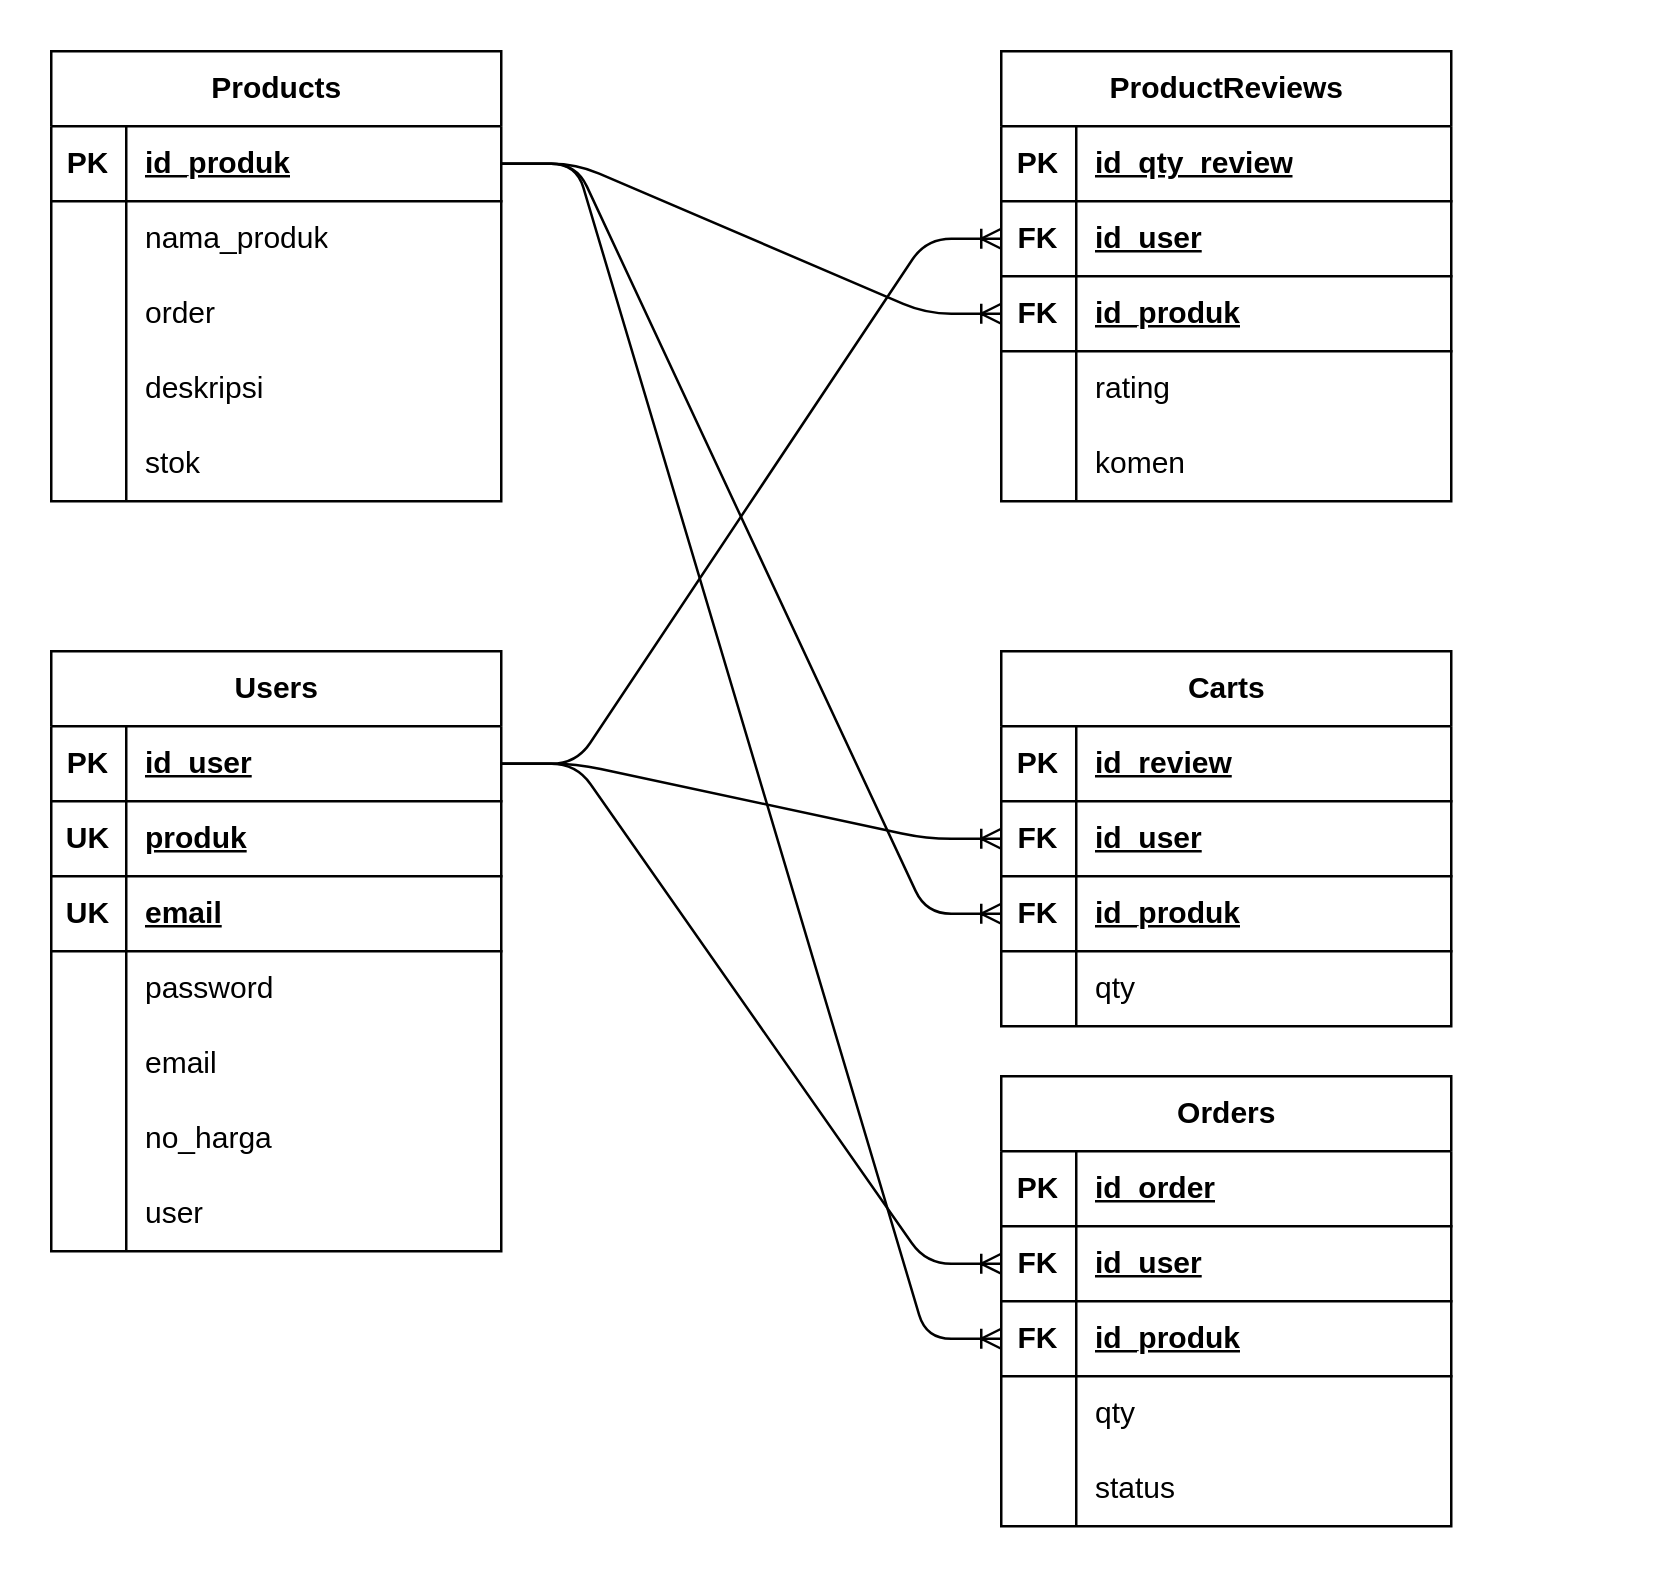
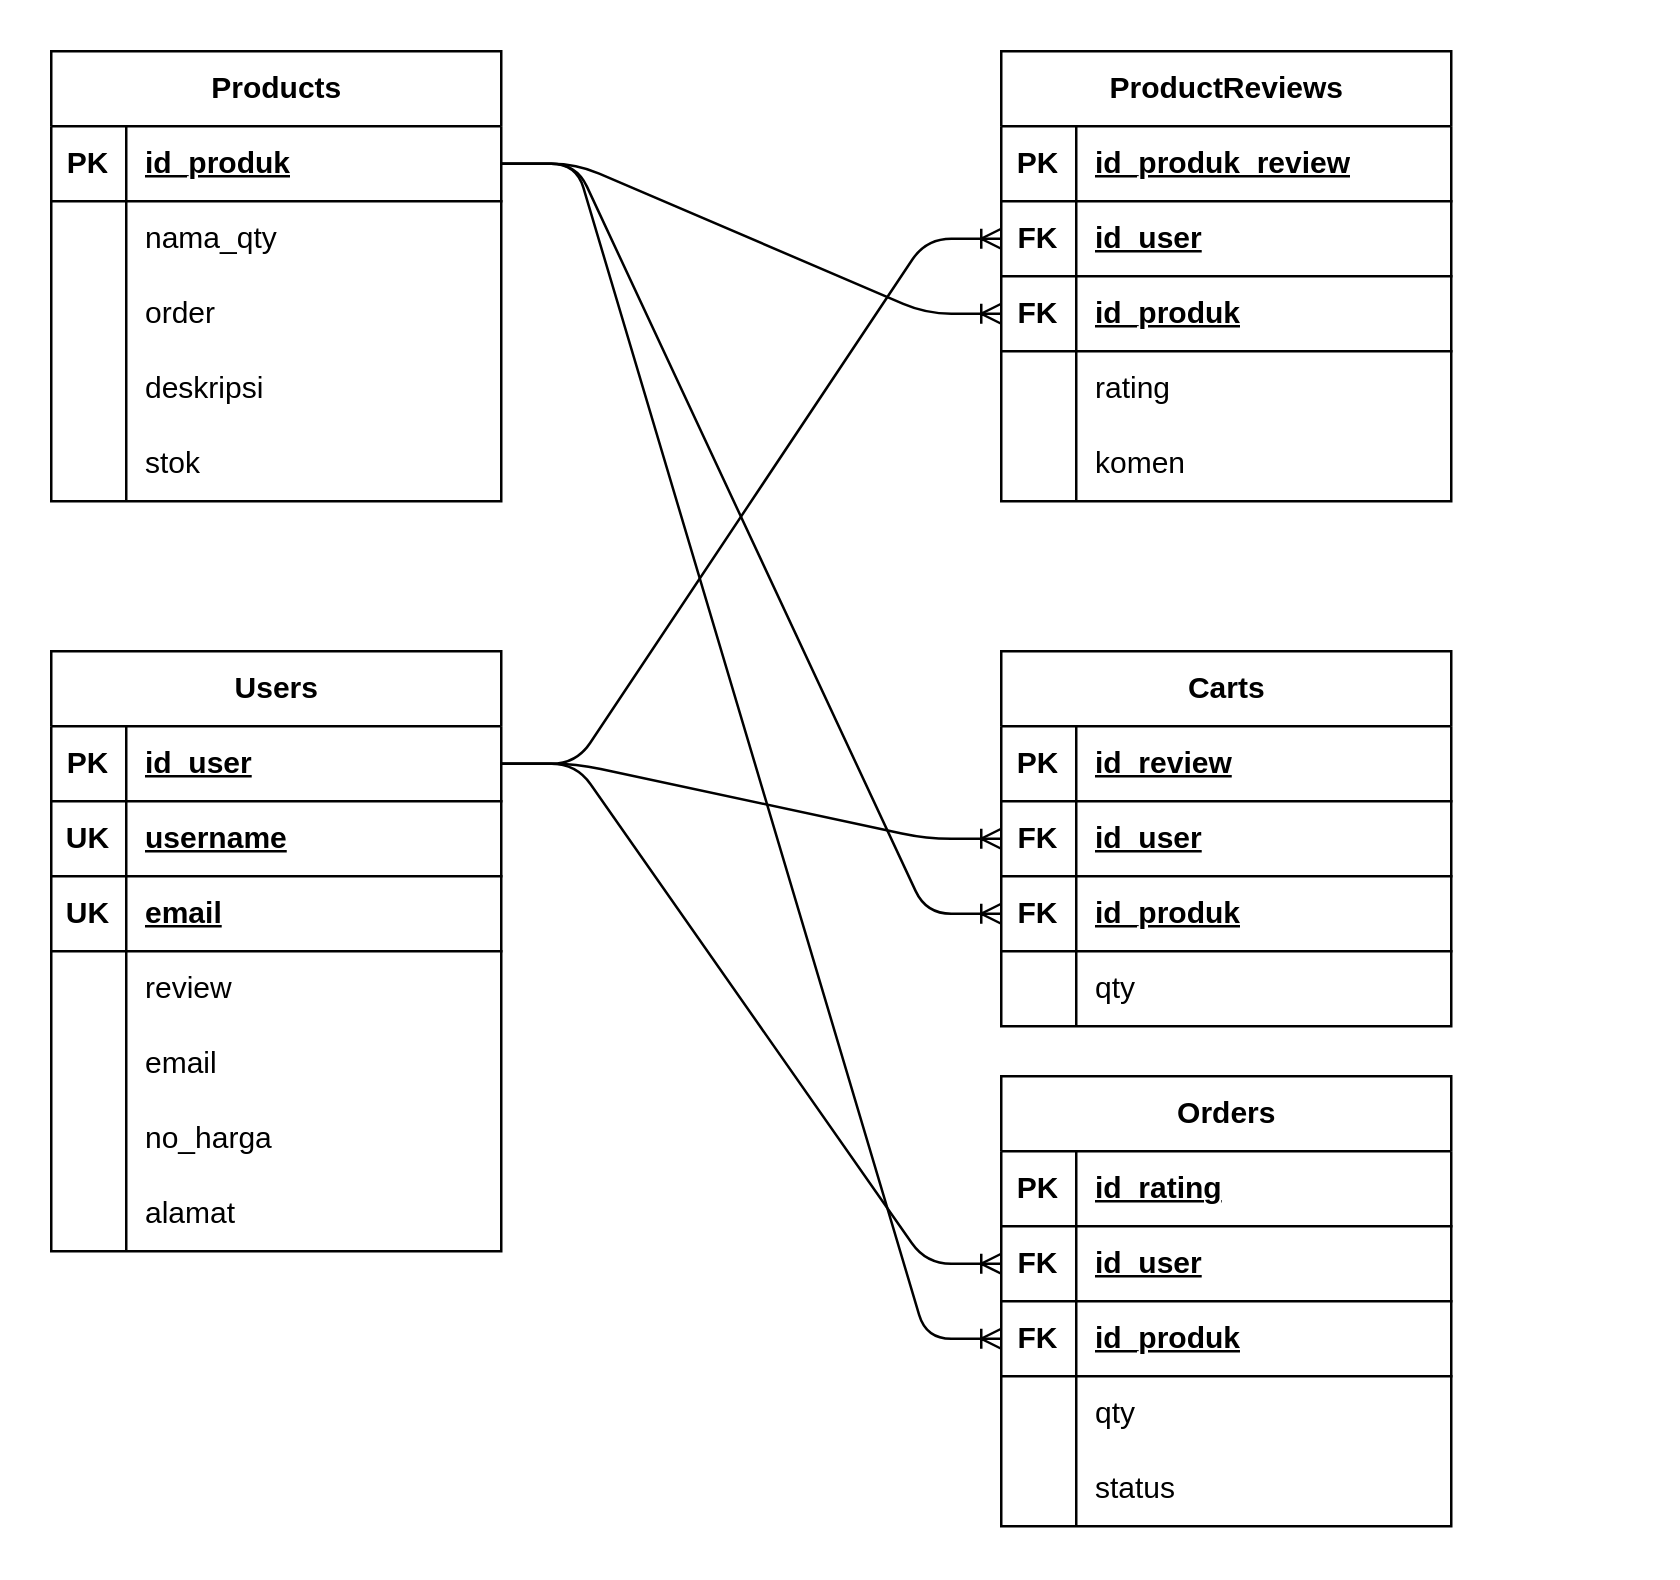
- <mxCell id="43" value="id_qty_review" style="shape=partialRectangle;connectable=0;fillColor=none;top=0;left=0;bottom=0;right=0;align=left;spacingLeft=6;fontStyle=5;overflow=hidden;whiteSpace=wrap;html=1;" parent="41" vertex="1"><mxGeometry x="30" width="150" height="30" as="geometry"><mxRectangle width="150" height="30" as="alternateBounds" /></mxGeometry></mxCell>
+ <mxCell id="43" value="id_produk_review" style="shape=partialRectangle;connectable=0;fillColor=none;top=0;left=0;bottom=0;right=0;align=left;spacingLeft=6;fontStyle=5;overflow=hidden;whiteSpace=wrap;html=1;" parent="41" vertex="1"><mxGeometry x="30" width="150" height="30" as="geometry"><mxRectangle width="150" height="30" as="alternateBounds" /></mxGeometry></mxCell>
- <mxCell id="30" value="nama_produk" style="shape=partialRectangle;connectable=0;fillColor=none;top=0;left=0;bottom=0;right=0;align=left;spacingLeft=6;overflow=hidden;whiteSpace=wrap;html=1;" parent="28" vertex="1"><mxGeometry x="30" width="150" height="30" as="geometry"><mxRectangle width="150" height="30" as="alternateBounds" /></mxGeometry></mxCell>
+ <mxCell id="30" value="nama_qty" style="shape=partialRectangle;connectable=0;fillColor=none;top=0;left=0;bottom=0;right=0;align=left;spacingLeft=6;overflow=hidden;whiteSpace=wrap;html=1;" parent="28" vertex="1"><mxGeometry x="30" width="150" height="30" as="geometry"><mxRectangle width="150" height="30" as="alternateBounds" /></mxGeometry></mxCell>
- <mxCell id="8" value="produk" style="shape=partialRectangle;connectable=0;fillColor=none;top=0;left=0;bottom=0;right=0;align=left;spacingLeft=6;fontStyle=5;overflow=hidden;whiteSpace=wrap;html=1;" parent="6" vertex="1"><mxGeometry x="30" width="150" height="30" as="geometry"><mxRectangle width="150" height="30" as="alternateBounds" /></mxGeometry></mxCell>
+ <mxCell id="8" value="username" style="shape=partialRectangle;connectable=0;fillColor=none;top=0;left=0;bottom=0;right=0;align=left;spacingLeft=6;fontStyle=5;overflow=hidden;whiteSpace=wrap;html=1;" parent="6" vertex="1"><mxGeometry x="30" width="150" height="30" as="geometry"><mxRectangle width="150" height="30" as="alternateBounds" /></mxGeometry></mxCell>
- <mxCell id="14" value="password" style="shape=partialRectangle;connectable=0;fillColor=none;top=0;left=0;bottom=0;right=0;align=left;spacingLeft=6;overflow=hidden;whiteSpace=wrap;html=1;" parent="12" vertex="1"><mxGeometry x="30" width="150" height="30" as="geometry"><mxRectangle width="150" height="30" as="alternateBounds" /></mxGeometry></mxCell>
+ <mxCell id="14" value="review" style="shape=partialRectangle;connectable=0;fillColor=none;top=0;left=0;bottom=0;right=0;align=left;spacingLeft=6;overflow=hidden;whiteSpace=wrap;html=1;" parent="12" vertex="1"><mxGeometry x="30" width="150" height="30" as="geometry"><mxRectangle width="150" height="30" as="alternateBounds" /></mxGeometry></mxCell>
- <mxCell id="76" value="id_order" style="shape=partialRectangle;connectable=0;fillColor=none;top=0;left=0;bottom=0;right=0;align=left;spacingLeft=6;fontStyle=5;overflow=hidden;whiteSpace=wrap;html=1;" vertex="1" parent="74"><mxGeometry x="30" width="150" height="30" as="geometry"><mxRectangle width="150" height="30" as="alternateBounds" /></mxGeometry></mxCell>
+ <mxCell id="76" value="id_rating" style="shape=partialRectangle;connectable=0;fillColor=none;top=0;left=0;bottom=0;right=0;align=left;spacingLeft=6;fontStyle=5;overflow=hidden;whiteSpace=wrap;html=1;" vertex="1" parent="74"><mxGeometry x="30" width="150" height="30" as="geometry"><mxRectangle width="150" height="30" as="alternateBounds" /></mxGeometry></mxCell>
- <mxCell id="23" value="user" style="shape=partialRectangle;connectable=0;fillColor=none;top=0;left=0;bottom=0;right=0;align=left;spacingLeft=6;overflow=hidden;whiteSpace=wrap;html=1;" parent="21" vertex="1"><mxGeometry x="30" width="150" height="30" as="geometry"><mxRectangle width="150" height="30" as="alternateBounds" /></mxGeometry></mxCell>
+ <mxCell id="23" value="alamat" style="shape=partialRectangle;connectable=0;fillColor=none;top=0;left=0;bottom=0;right=0;align=left;spacingLeft=6;overflow=hidden;whiteSpace=wrap;html=1;" parent="21" vertex="1"><mxGeometry x="30" width="150" height="30" as="geometry"><mxRectangle width="150" height="30" as="alternateBounds" /></mxGeometry></mxCell>
